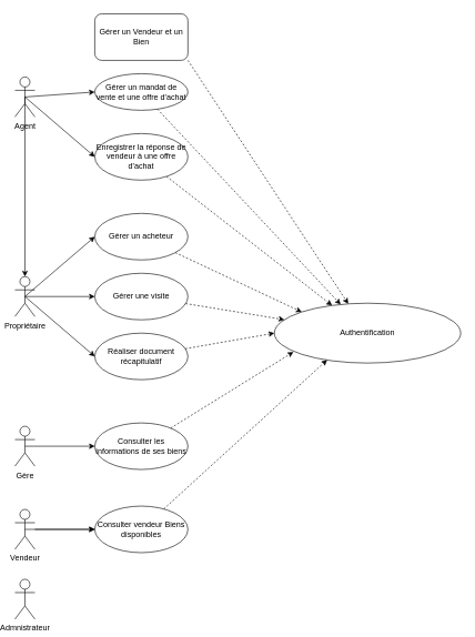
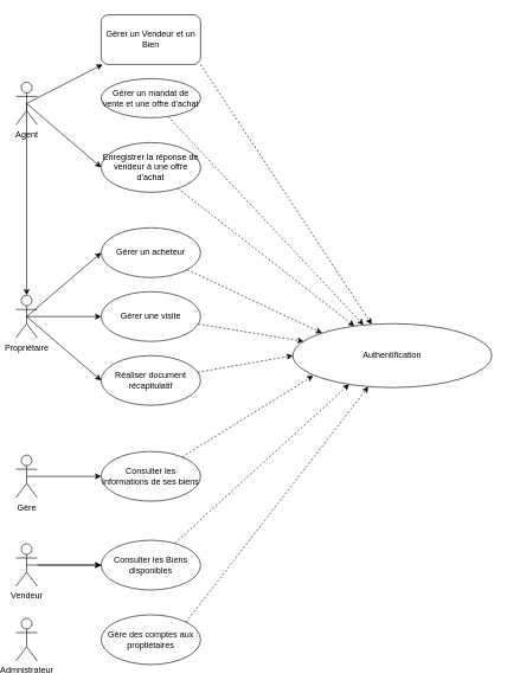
- <mxCell id="8" style="edgeStyle=none;html=1;exitX=0.5;exitY=0.5;exitDx=0;exitDy=0;exitPerimeter=0;entryX=0;entryY=0.5;entryDx=0;entryDy=0;strokeWidth=1;" parent="1" source="10" target="16" edge="1"><mxGeometry relative="1" as="geometry" /></mxCell>
+ <mxCell id="8" style="edgeStyle=none;html=1;exitX=0.5;exitY=0.5;exitDx=0;exitDy=0;exitPerimeter=0;strokeWidth=1;" parent="1" source="10" target="14" edge="1"><mxGeometry relative="1" as="geometry" /></mxCell>
+ <mxCell id="28" style="edgeStyle=none;html=1;dashed=1;exitX=1;exitY=0;exitDx=0;exitDy=0;" edge="1" parent="1" source="29" target="19"><mxGeometry relative="1" as="geometry" /></mxCell>
- <mxCell id="31" value="Consulter vendeur Biens disponibles" style="ellipse;whiteSpace=wrap;html=1;" parent="1" vertex="1"><mxGeometry x="140" y="760" width="140" height="70" as="geometry" /></mxCell>
+ <mxCell id="31" value="Consulter les Biens disponibles" style="ellipse;whiteSpace=wrap;html=1;" parent="1" vertex="1"><mxGeometry x="140" y="760" width="140" height="70" as="geometry" /></mxCell>
+ <mxCell id="29" value="Gère des comptes aux proptiétaires" style="ellipse;whiteSpace=wrap;html=1;" parent="1" vertex="1"><mxGeometry x="140" y="865" width="140" height="70" as="geometry" /></mxCell>
